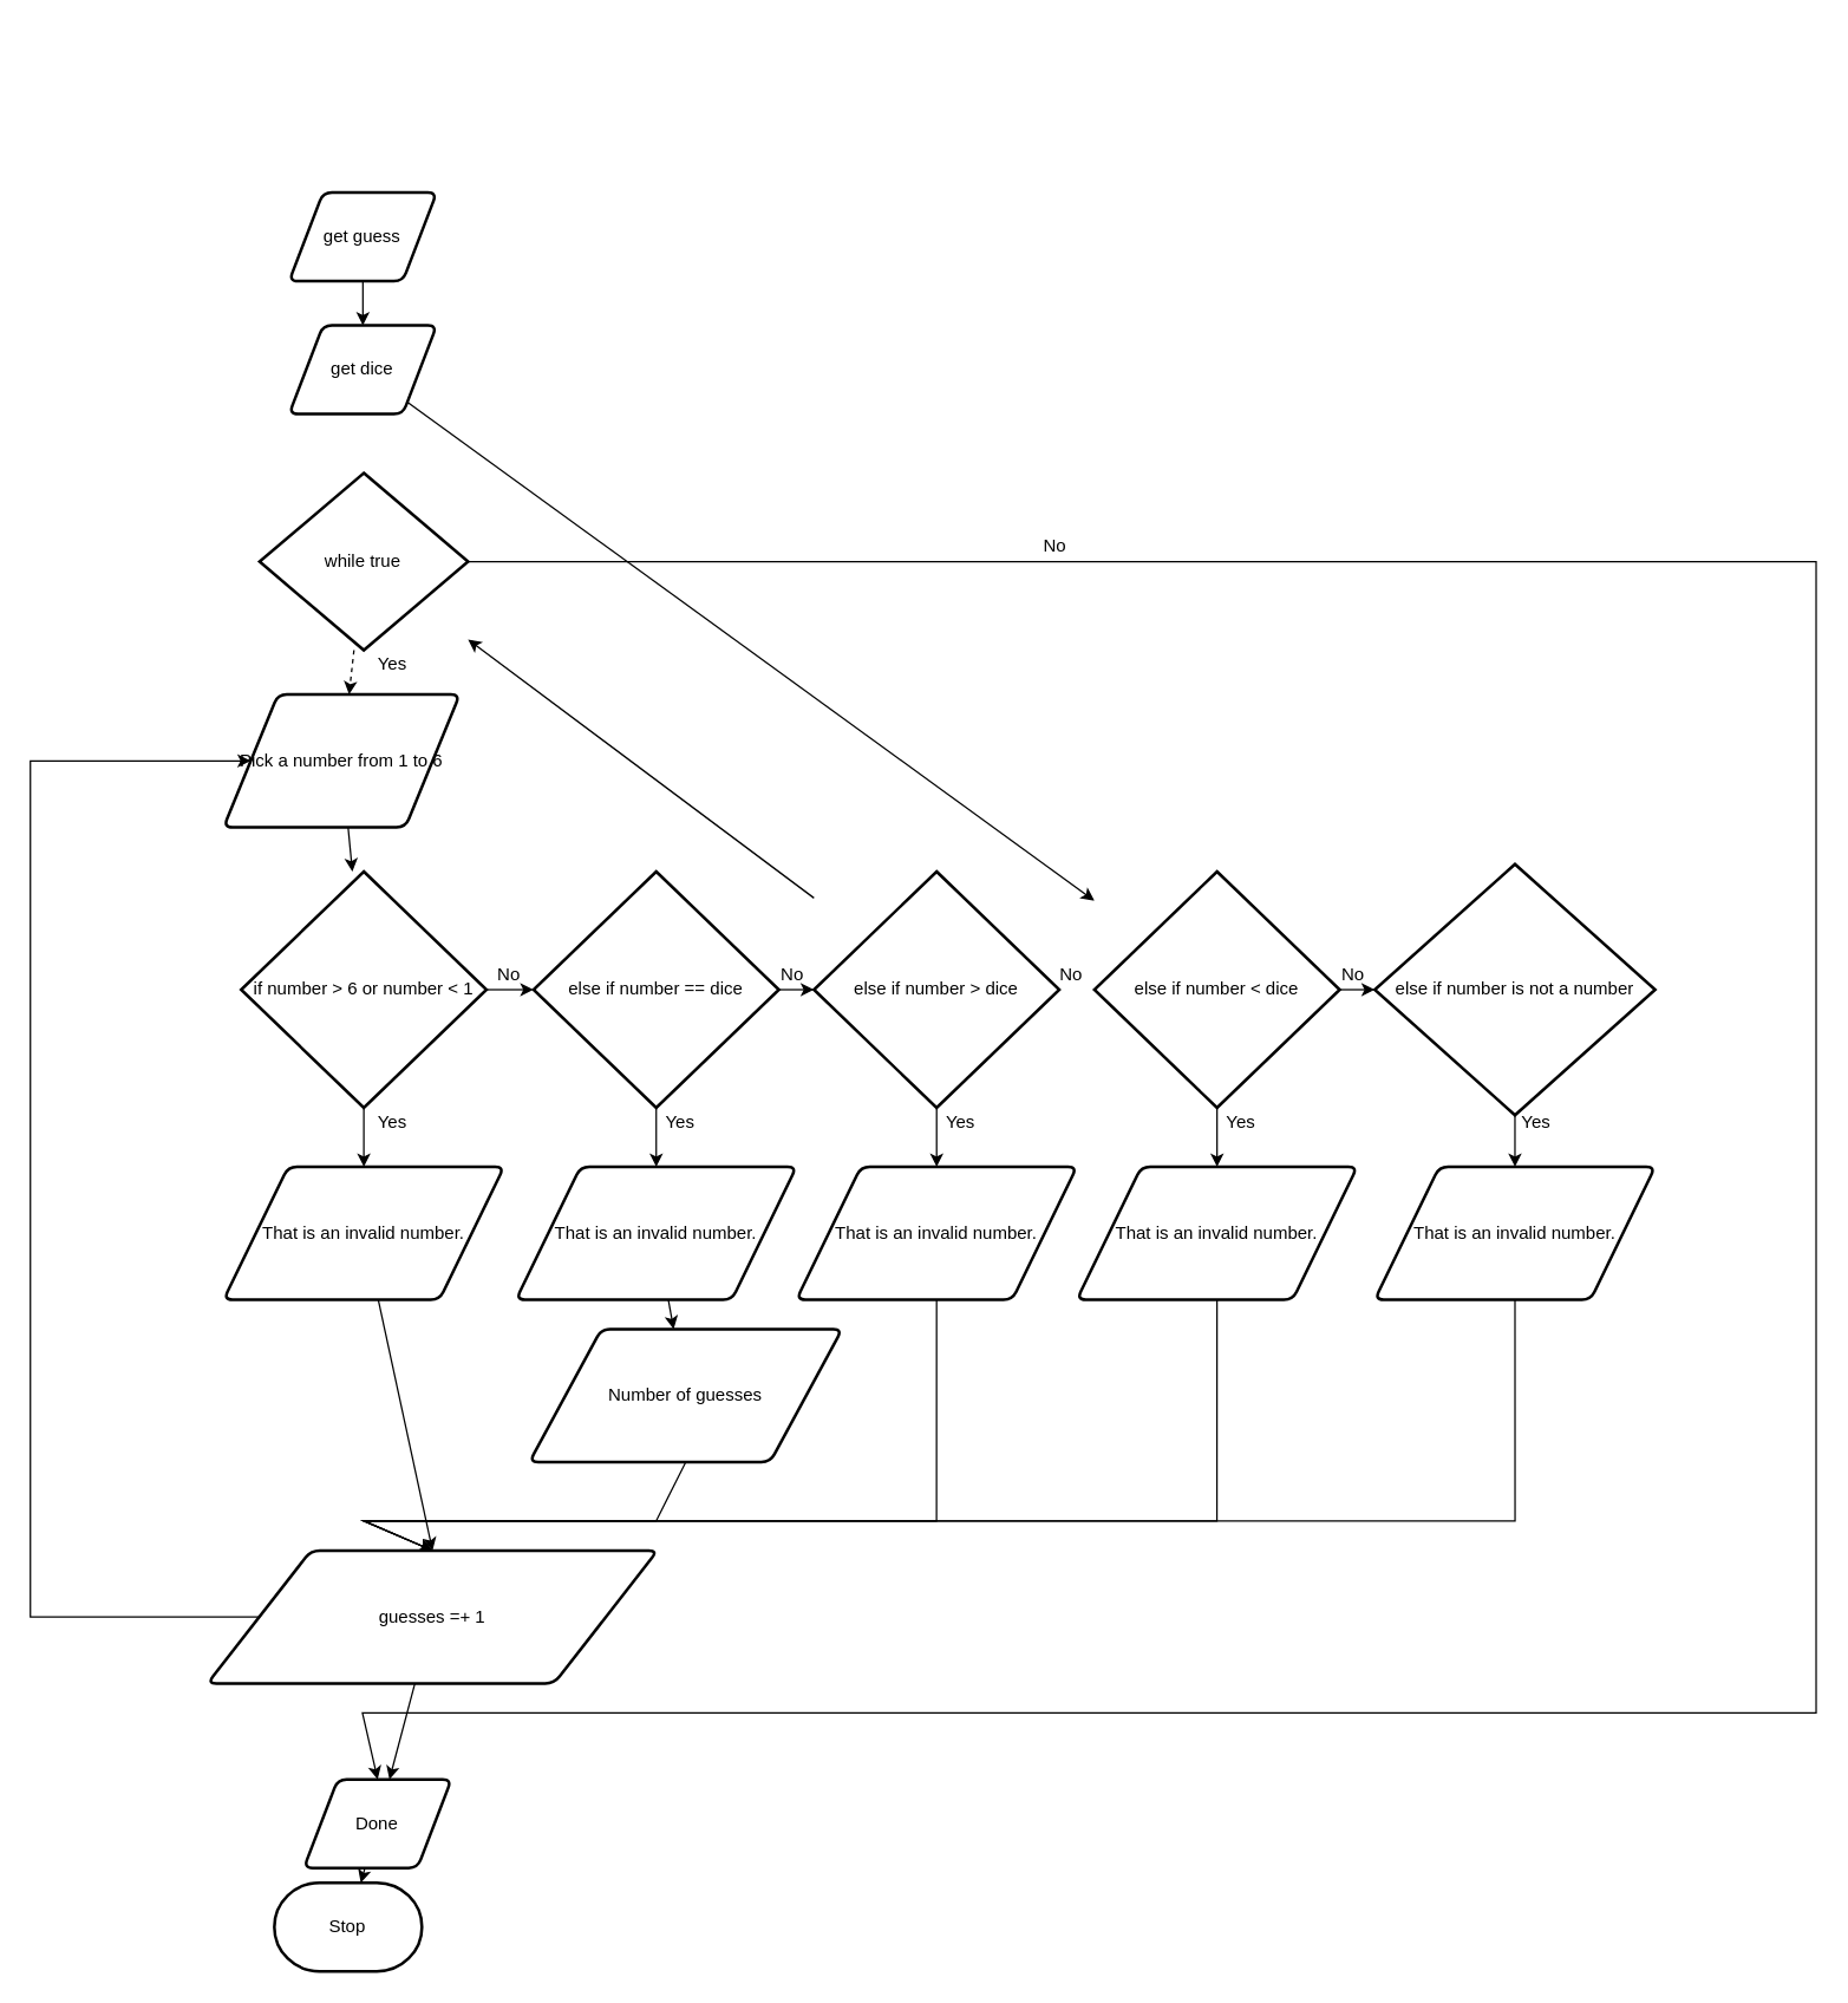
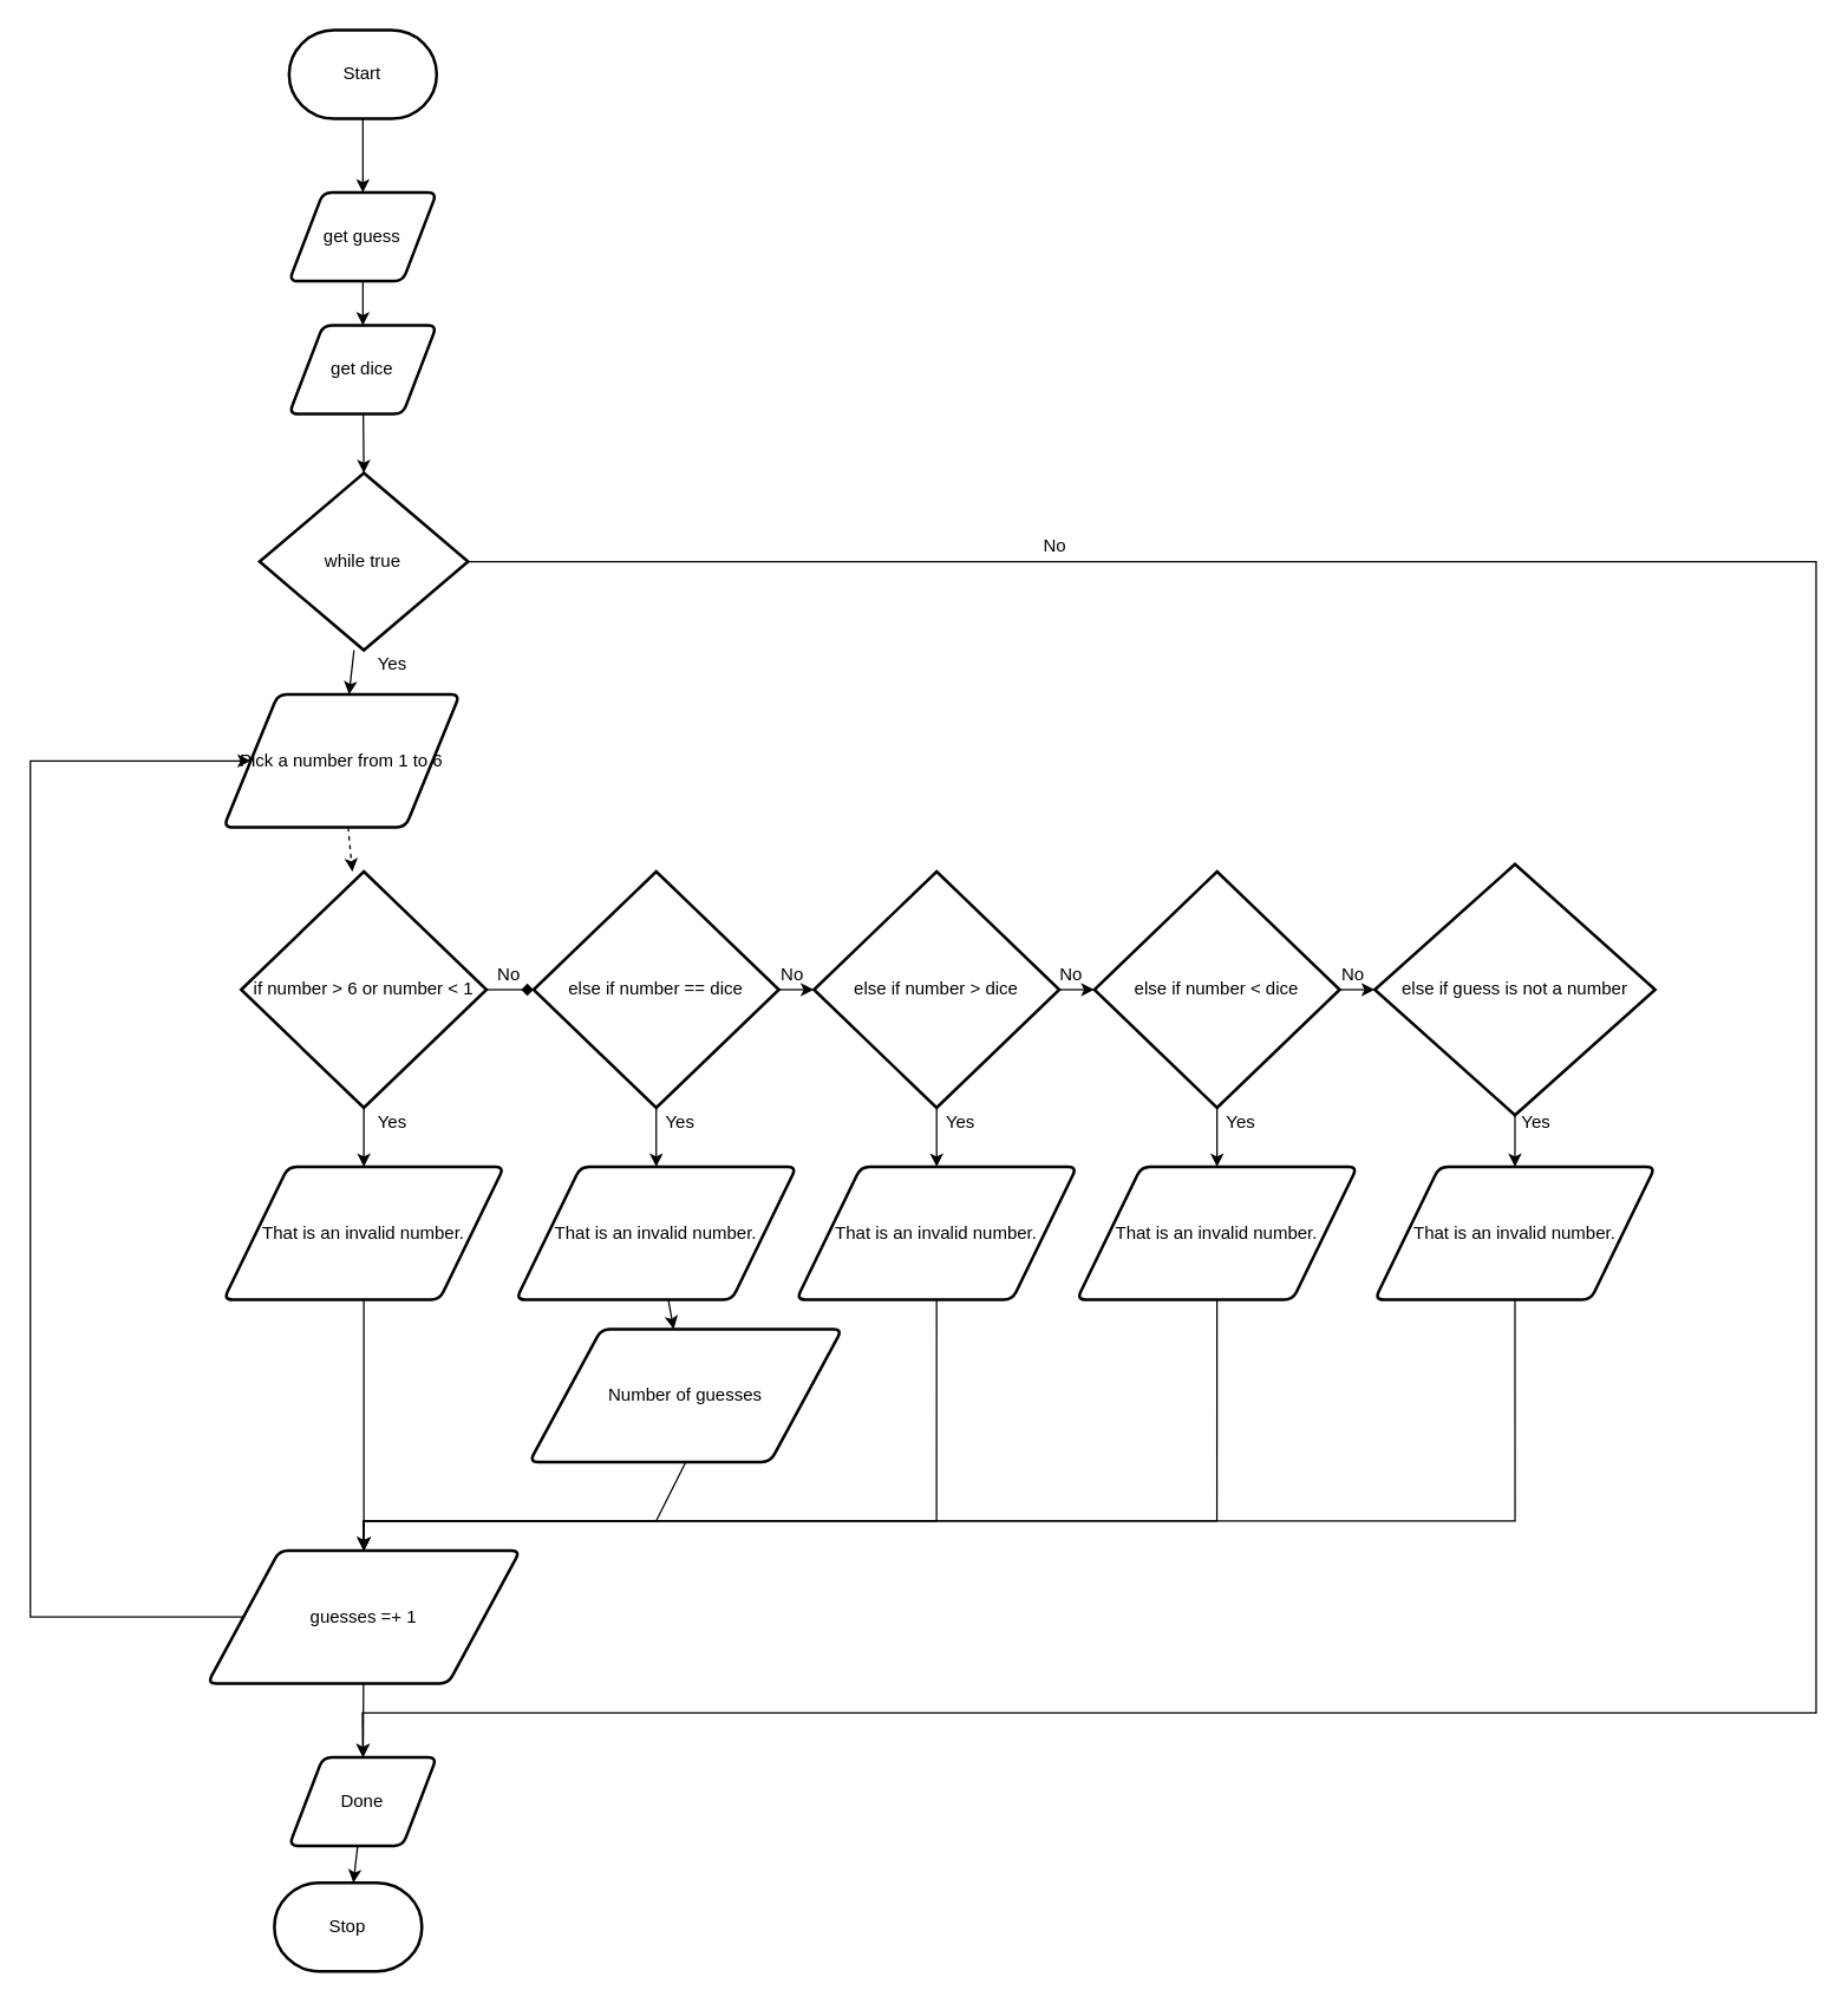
+ <mxCell id="3" value="Start" style="strokeWidth=2;html=1;shape=mxgraph.flowchart.terminator;whiteSpace=wrap;" parent="1" vertex="1"><mxGeometry x="195.31" y="20" width="100" height="60" as="geometry" /></mxCell>
+ <mxCell id="2" value="" style="edgeStyle=none;html=1;" parent="1" source="3" target="5" edge="1"><mxGeometry relative="1" as="geometry" /></mxCell>
- <mxCell id="11" value="" style="edgeStyle=none;html=1;dashed=1;" parent="1" source="13" target="17" edge="1"><mxGeometry relative="1" as="geometry" /></mxCell>
+ <mxCell id="11" value="" style="edgeStyle=none;html=1;" parent="1" source="13" target="17" edge="1"><mxGeometry relative="1" as="geometry" /></mxCell>
- <mxCell id="6" style="edgeStyle=none;html=1;" parent="1" source="7" target="31" edge="1"><mxGeometry relative="1" as="geometry" /></mxCell>
+ <mxCell id="6" style="edgeStyle=none;html=1;entryX=0.5;entryY=0;entryDx=0;entryDy=0;entryPerimeter=0;" parent="1" source="7" target="13" edge="1"><mxGeometry relative="1" as="geometry" /></mxCell>
- <mxCell id="26" value="" style="edgeStyle=none;html=1;" parent="1" source="28" target="13" edge="1"><mxGeometry relative="1" as="geometry" /></mxCell>
+ <mxCell id="26" value="" style="edgeStyle=none;html=1;" parent="1" source="28" target="31" edge="1"><mxGeometry relative="1" as="geometry" /></mxCell>
- <mxCell id="16" value="" style="edgeStyle=none;html=1;" parent="1" source="17" target="20" edge="1"><mxGeometry relative="1" as="geometry" /></mxCell>
+ <mxCell id="16" value="" style="edgeStyle=none;html=1;dashed=1;" parent="1" source="17" target="20" edge="1"><mxGeometry relative="1" as="geometry" /></mxCell>
- <mxCell id="18" value="" style="edgeStyle=none;html=1;" parent="1" source="20" target="25" edge="1"><mxGeometry relative="1" as="geometry" /></mxCell>
+ <mxCell id="18" value="" style="edgeStyle=none;html=1;endArrow=diamond;" parent="1" source="20" target="25" edge="1"><mxGeometry relative="1" as="geometry" /></mxCell>
- <mxCell id="33" value="else if number is not a number" style="strokeWidth=2;html=1;shape=mxgraph.flowchart.decision;whiteSpace=wrap;" parent="1" vertex="1"><mxGeometry x="930.94" y="585" width="190" height="170" as="geometry" /></mxCell>
+ <mxCell id="33" value="else if guess is not a number" style="strokeWidth=2;html=1;shape=mxgraph.flowchart.decision;whiteSpace=wrap;" parent="1" vertex="1"><mxGeometry x="930.94" y="585" width="190" height="170" as="geometry" /></mxCell>
- <mxCell id="46" value="guesses =+ 1" style="shape=parallelogram;html=1;strokeWidth=2;perimeter=parallelogramPerimeter;whiteSpace=wrap;rounded=1;arcSize=12;size=0.23;" parent="1" vertex="1"><mxGeometry x="140" y="1050" width="305" height="90" as="geometry" /></mxCell>
+ <mxCell id="46" value="guesses =+ 1" style="shape=parallelogram;html=1;strokeWidth=2;perimeter=parallelogramPerimeter;whiteSpace=wrap;rounded=1;arcSize=12;size=0.23;" parent="1" vertex="1"><mxGeometry x="140" y="1050" width="211.87" height="90" as="geometry" /></mxCell>
- <mxCell id="48" value="Done" style="shape=parallelogram;html=1;strokeWidth=2;perimeter=parallelogramPerimeter;whiteSpace=wrap;rounded=1;arcSize=12;size=0.23;" parent="1" vertex="1"><mxGeometry x="205.31" y="1205" width="100" height="60" as="geometry" /></mxCell>
+ <mxCell id="48" value="Done" style="shape=parallelogram;html=1;strokeWidth=2;perimeter=parallelogramPerimeter;whiteSpace=wrap;rounded=1;arcSize=12;size=0.23;" parent="1" vertex="1"><mxGeometry x="195.31" y="1190" width="100" height="60" as="geometry" /></mxCell>
